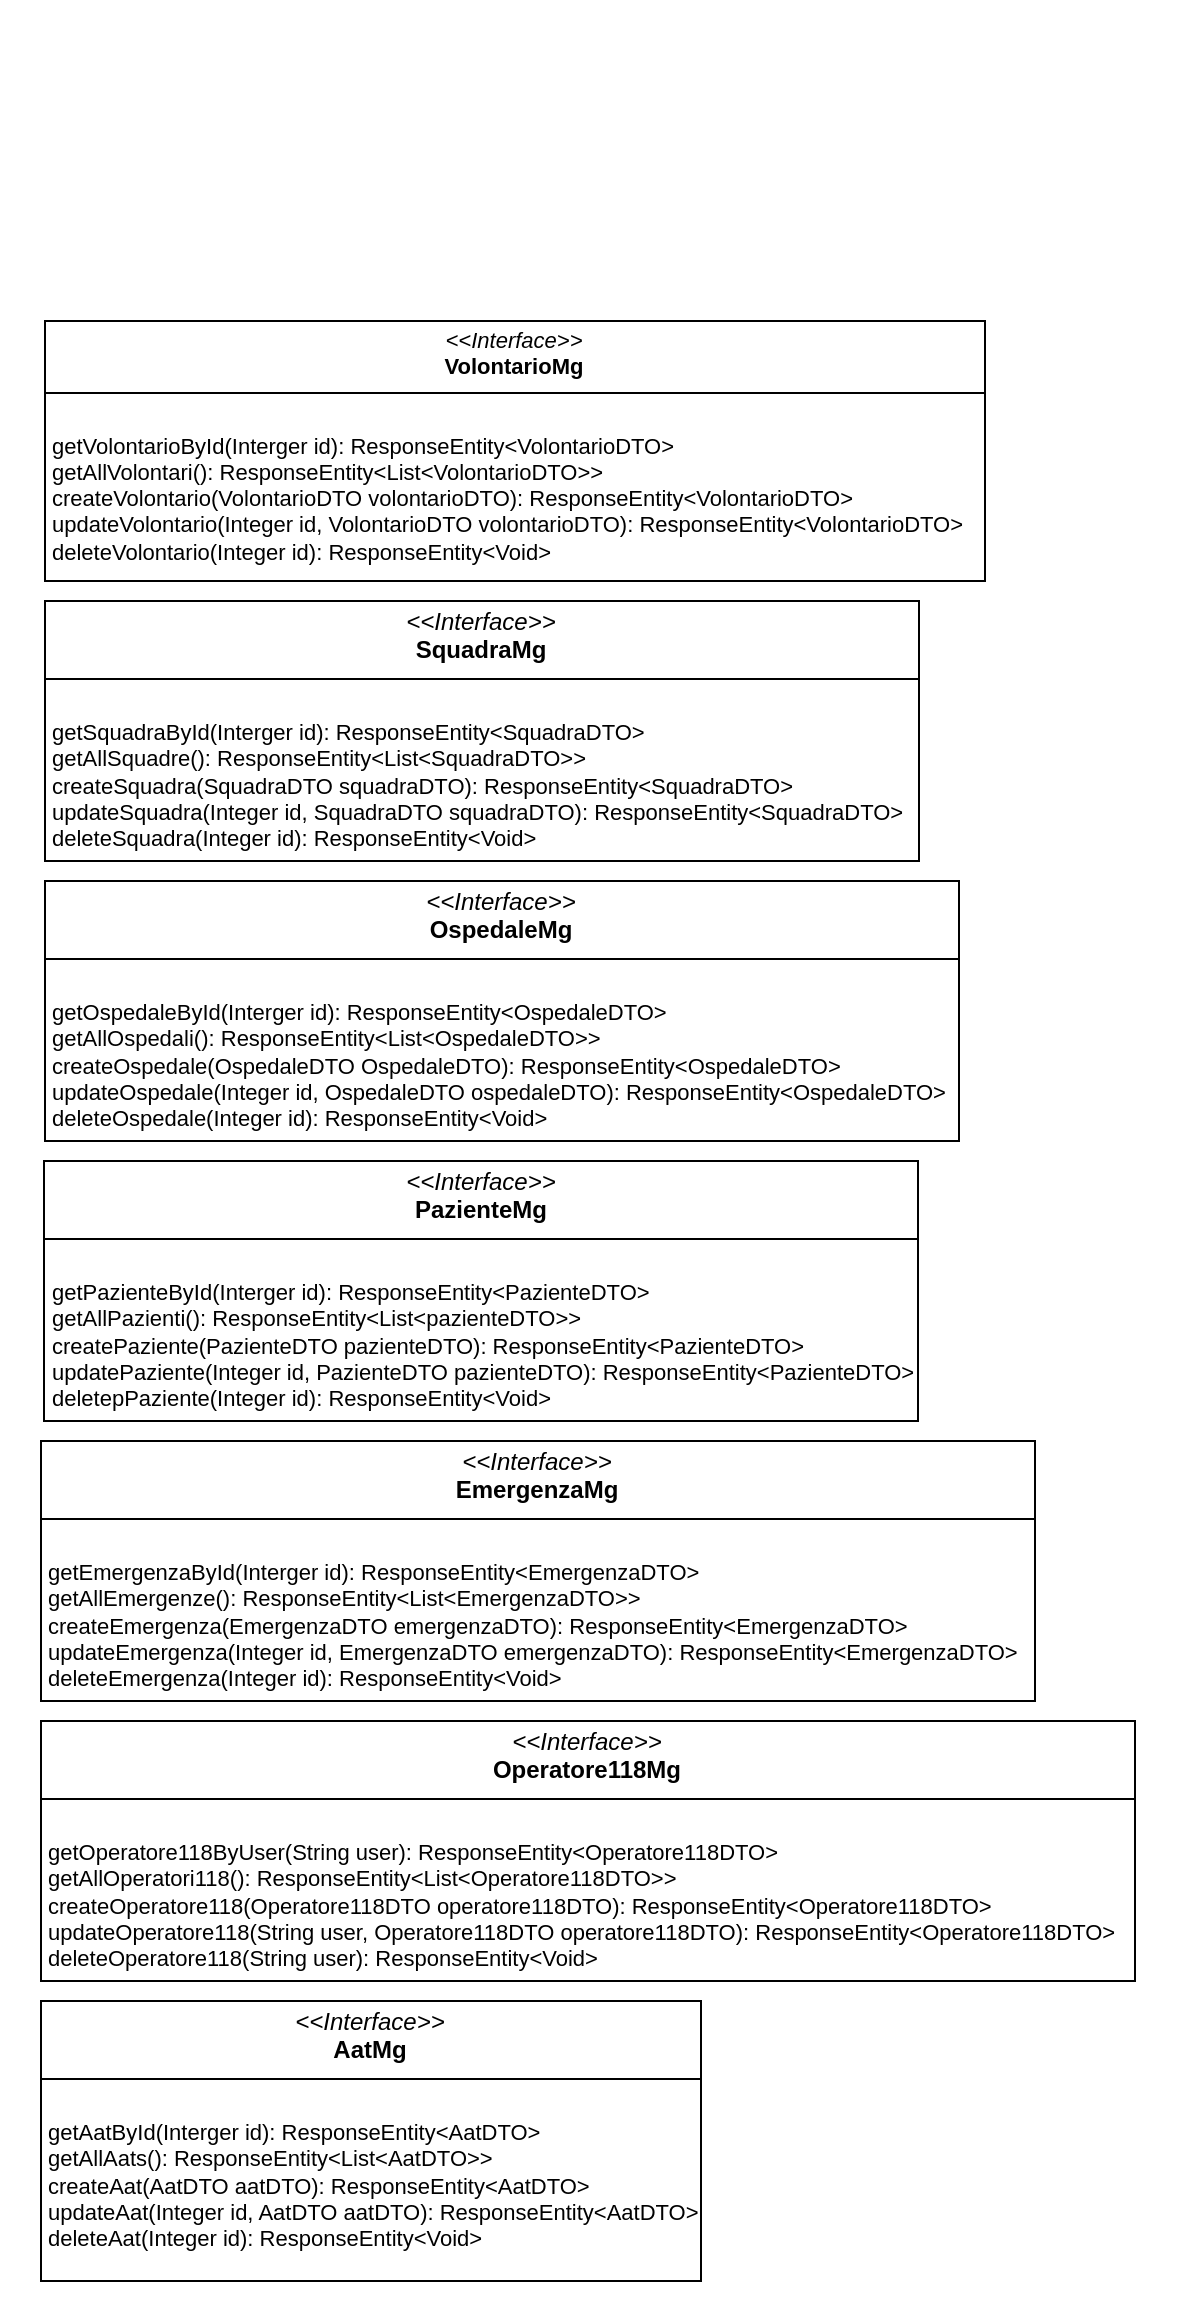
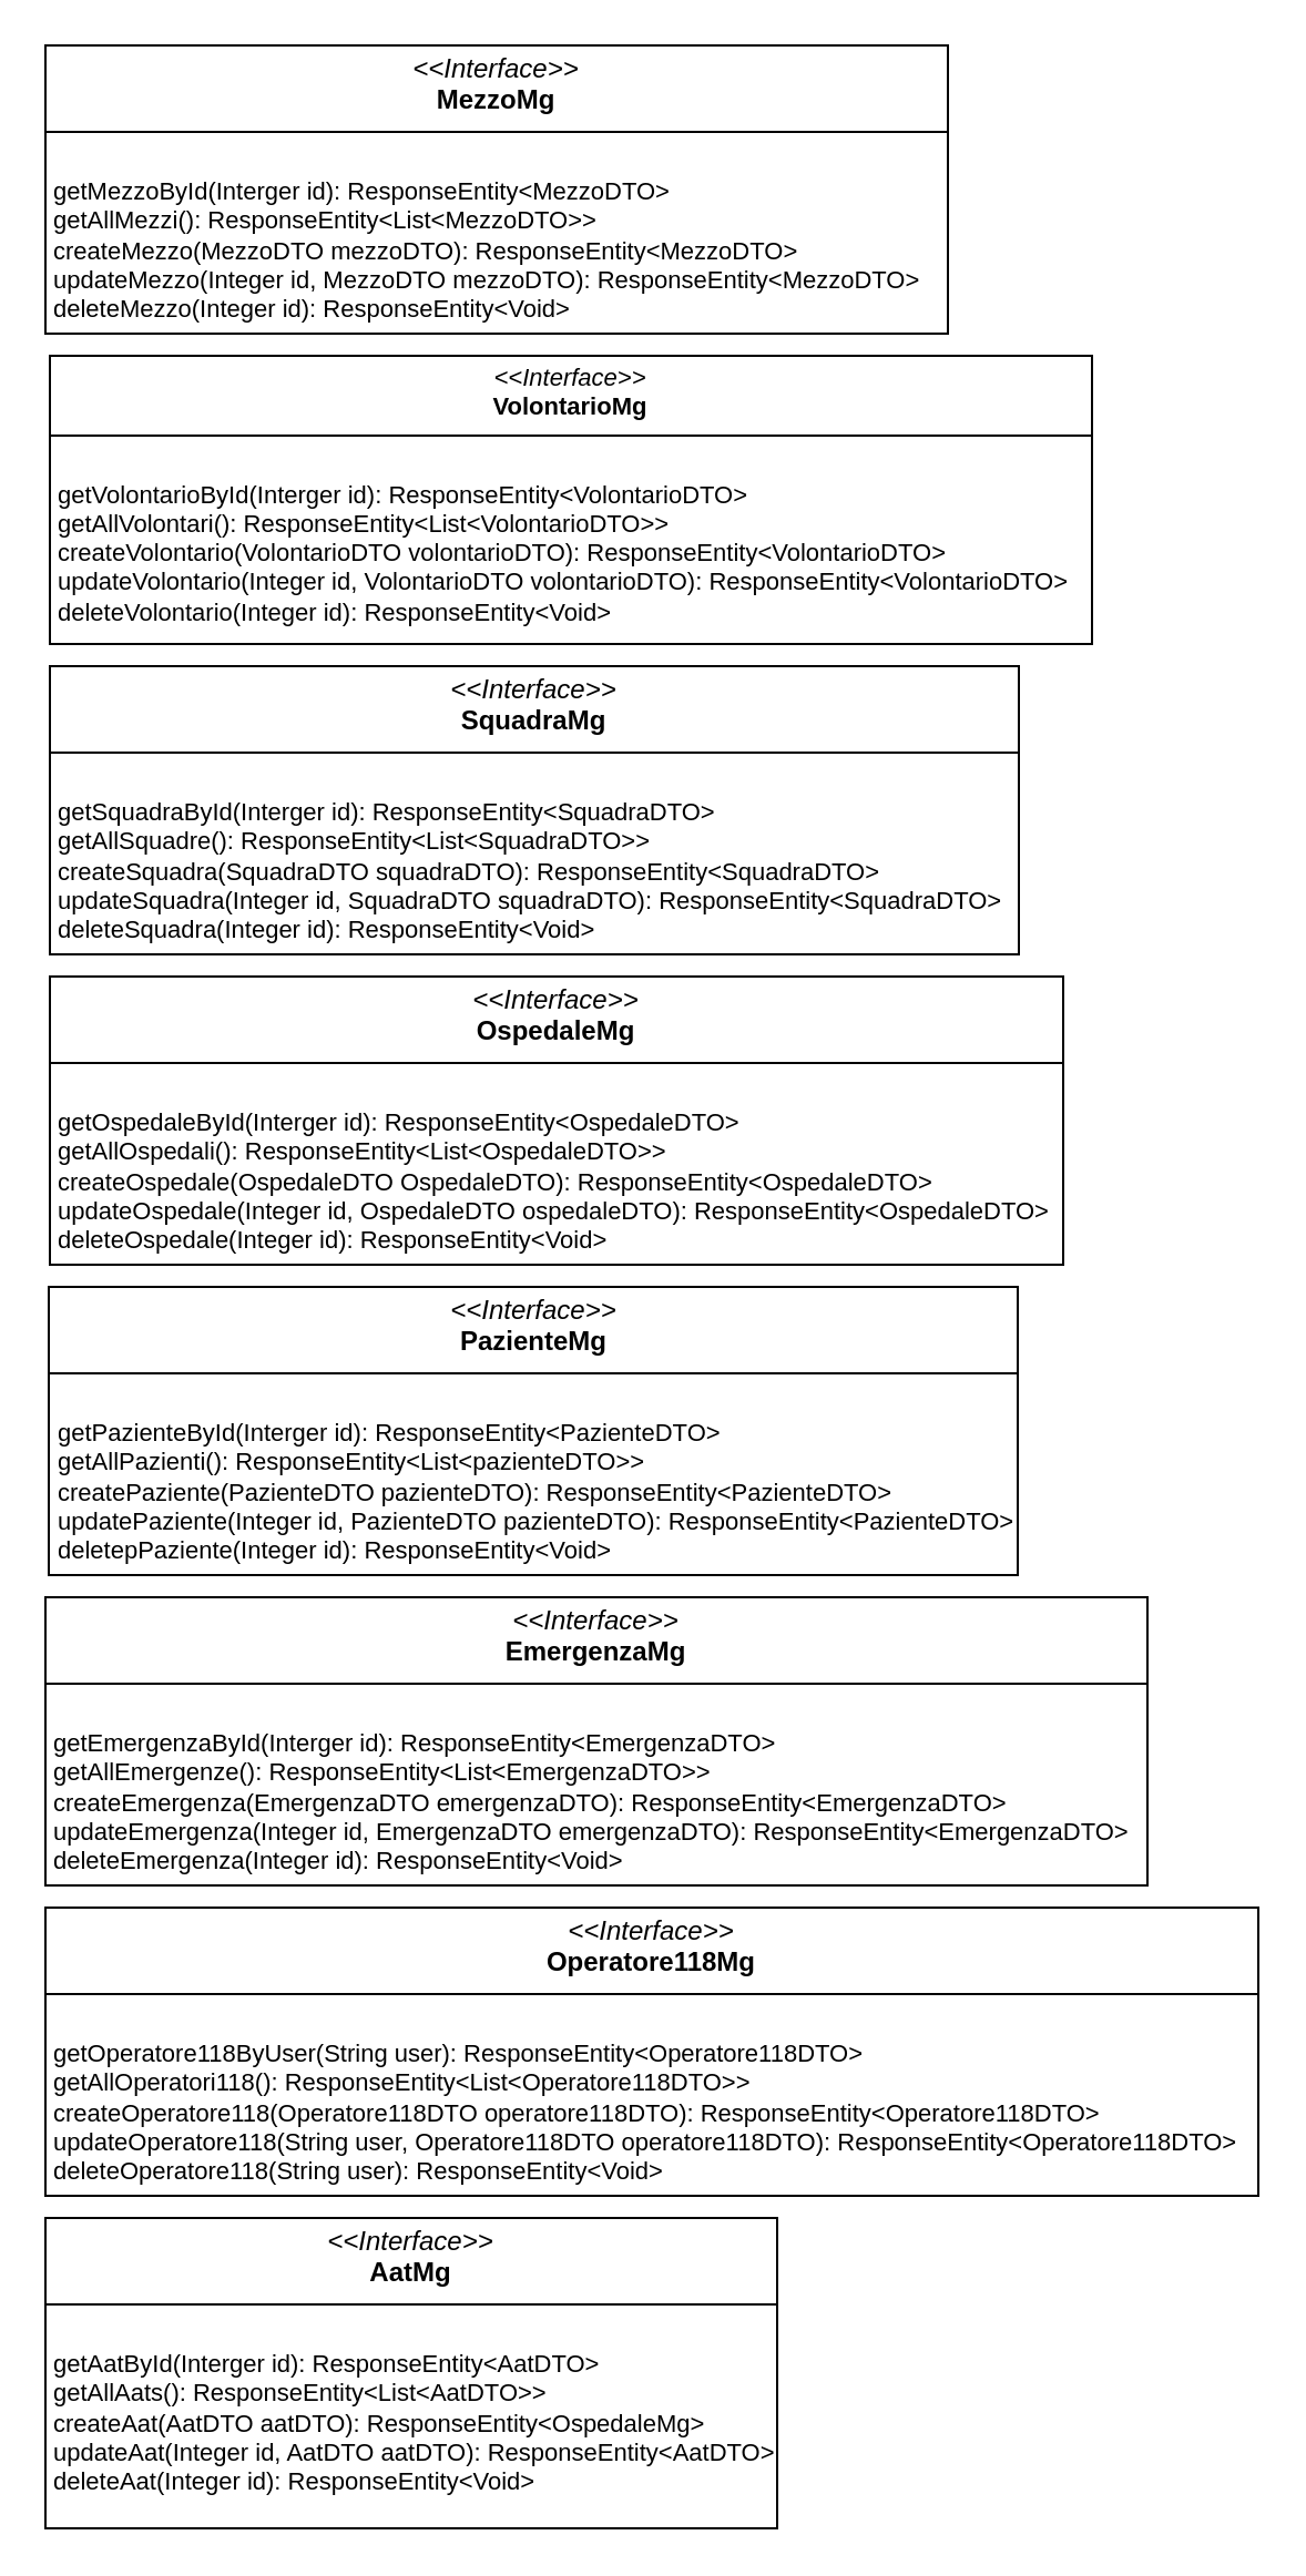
+ <mxCell id="8" value="&lt;p style=&quot;margin:0px;margin-top:4px;text-align:center;&quot;&gt;&lt;i&gt;&amp;lt;&amp;lt;Interface&amp;gt;&amp;gt;&lt;/i&gt;&lt;br&gt;&lt;b&gt;MezzoMg&lt;/b&gt;&lt;br&gt;&lt;/p&gt;&lt;hr size=&quot;1&quot; style=&quot;border-style:solid;&quot;&gt;&lt;font style=&quot;font-size: 11px;&quot;&gt;&lt;br&gt;&lt;/font&gt;&lt;p style=&quot;margin: 0px 0px 0px 4px; font-size: 11px;&quot;&gt;&lt;font style=&quot;font-size: 11px;&quot;&gt;getMezzoById(Interger id): ResponseEntity&amp;lt;MezzoDTO&amp;gt;&lt;/font&gt;&lt;/p&gt;&lt;p style=&quot;margin: 0px 0px 0px 4px; font-size: 11px;&quot;&gt;&lt;font style=&quot;font-size: 11px;&quot;&gt;getAllMezzi(): ResponseEntity&amp;lt;List&amp;lt;MezzoDTO&amp;gt;&amp;gt;&lt;/font&gt;&lt;/p&gt;&lt;p style=&quot;margin: 0px 0px 0px 4px; font-size: 11px;&quot;&gt;&lt;font style=&quot;font-size: 11px;&quot;&gt;createMezzo(MezzoDTO mezzoDTO): ResponseEntity&amp;lt;MezzoDTO&amp;gt;&lt;/font&gt;&lt;/p&gt;&lt;p style=&quot;margin: 0px 0px 0px 4px; font-size: 11px;&quot;&gt;&lt;font style=&quot;font-size: 11px;&quot;&gt;updateMezzo(Integer id, MezzoDTO mezzoDTO): ResponseEntity&amp;lt;MezzoDTO&amp;gt;&lt;/font&gt;&lt;/p&gt;&lt;p style=&quot;margin: 0px 0px 0px 4px; font-size: 11px;&quot;&gt;&lt;font style=&quot;font-size: 11px;&quot;&gt;deleteMezzo(Integer id): ResponseEntity&amp;lt;Void&amp;gt;&lt;/font&gt;&lt;/p&gt;&lt;p style=&quot;margin:0px;margin-left:4px;&quot;&gt;&lt;br&gt;&lt;br&gt;&lt;/p&gt;&lt;p style=&quot;margin:0px;margin-left:4px;&quot;&gt;&lt;/p&gt;" style="verticalAlign=top;align=left;overflow=fill;html=1;whiteSpace=wrap;" vertex="1" parent="2"><mxGeometry width="407" height="130" as="geometry" /></mxCell>
- <mxCell id="3" value="&lt;p style=&quot;margin:0px;margin-top:4px;text-align:center;&quot;&gt;&lt;i&gt;&amp;lt;&amp;lt;Interface&amp;gt;&amp;gt;&lt;/i&gt;&lt;br&gt;&lt;b&gt;AatMg&lt;/b&gt;&lt;br&gt;&lt;/p&gt;&lt;hr size=&quot;1&quot; style=&quot;border-style:solid;&quot;&gt;&lt;br&gt;&lt;p style=&quot;margin: 0px 0px 0px 4px; font-size: 11px;&quot;&gt;&lt;font style=&quot;font-size: 11px;&quot;&gt;getAatById(Interger id): ResponseEntity&amp;lt;AatDTO&amp;gt;&lt;/font&gt;&lt;/p&gt;&lt;p style=&quot;margin: 0px 0px 0px 4px; font-size: 11px;&quot;&gt;&lt;font style=&quot;font-size: 11px;&quot;&gt;getAllAats(): ResponseEntity&amp;lt;List&amp;lt;AatDTO&amp;gt;&amp;gt;&lt;/font&gt;&lt;/p&gt;&lt;p style=&quot;margin: 0px 0px 0px 4px; font-size: 11px;&quot;&gt;&lt;font style=&quot;font-size: 11px;&quot;&gt;createAat(AatDTO aatDTO): ResponseEntity&amp;lt;AatDTO&amp;gt;&lt;/font&gt;&lt;/p&gt;&lt;p style=&quot;margin: 0px 0px 0px 4px; font-size: 11px;&quot;&gt;&lt;font style=&quot;font-size: 11px;&quot;&gt;updateAat(Integer id, AatDTO aatDTO): ResponseEntity&amp;lt;AatDTO&amp;gt;&lt;/font&gt;&lt;/p&gt;&lt;p style=&quot;margin: 0px 0px 0px 4px; font-size: 11px;&quot;&gt;&lt;font style=&quot;font-size: 11px;&quot;&gt;deleteAat(Integer id): ResponseEntity&amp;lt;Void&amp;gt;&lt;/font&gt;&lt;/p&gt;&lt;p style=&quot;margin:0px;margin-left:4px;&quot;&gt;&lt;br&gt;&lt;/p&gt;&lt;p style=&quot;margin:0px;margin-left:4px;&quot;&gt;&lt;/p&gt;" style="verticalAlign=top;align=left;overflow=fill;html=1;whiteSpace=wrap;" vertex="1" parent="2"><mxGeometry y="980" width="330" height="140" as="geometry" /></mxCell>
+ <mxCell id="3" value="&lt;p style=&quot;margin:0px;margin-top:4px;text-align:center;&quot;&gt;&lt;i&gt;&amp;lt;&amp;lt;Interface&amp;gt;&amp;gt;&lt;/i&gt;&lt;br&gt;&lt;b&gt;AatMg&lt;/b&gt;&lt;br&gt;&lt;/p&gt;&lt;hr size=&quot;1&quot; style=&quot;border-style:solid;&quot;&gt;&lt;br&gt;&lt;p style=&quot;margin: 0px 0px 0px 4px; font-size: 11px;&quot;&gt;&lt;font style=&quot;font-size: 11px;&quot;&gt;getAatById(Interger id): ResponseEntity&amp;lt;AatDTO&amp;gt;&lt;/font&gt;&lt;/p&gt;&lt;p style=&quot;margin: 0px 0px 0px 4px; font-size: 11px;&quot;&gt;&lt;font style=&quot;font-size: 11px;&quot;&gt;getAllAats(): ResponseEntity&amp;lt;List&amp;lt;AatDTO&amp;gt;&amp;gt;&lt;/font&gt;&lt;/p&gt;&lt;p style=&quot;margin: 0px 0px 0px 4px; font-size: 11px;&quot;&gt;&lt;font style=&quot;font-size: 11px;&quot;&gt;createAat(AatDTO aatDTO): ResponseEntity&amp;lt;OspedaleMg&amp;gt;&lt;/font&gt;&lt;/p&gt;&lt;p style=&quot;margin: 0px 0px 0px 4px; font-size: 11px;&quot;&gt;&lt;font style=&quot;font-size: 11px;&quot;&gt;updateAat(Integer id, AatDTO aatDTO): ResponseEntity&amp;lt;AatDTO&amp;gt;&lt;/font&gt;&lt;/p&gt;&lt;p style=&quot;margin: 0px 0px 0px 4px; font-size: 11px;&quot;&gt;&lt;font style=&quot;font-size: 11px;&quot;&gt;deleteAat(Integer id): ResponseEntity&amp;lt;Void&amp;gt;&lt;/font&gt;&lt;/p&gt;&lt;p style=&quot;margin:0px;margin-left:4px;&quot;&gt;&lt;br&gt;&lt;/p&gt;&lt;p style=&quot;margin:0px;margin-left:4px;&quot;&gt;&lt;/p&gt;" style="verticalAlign=top;align=left;overflow=fill;html=1;whiteSpace=wrap;" vertex="1" parent="2"><mxGeometry y="980" width="330" height="140" as="geometry" /></mxCell>
